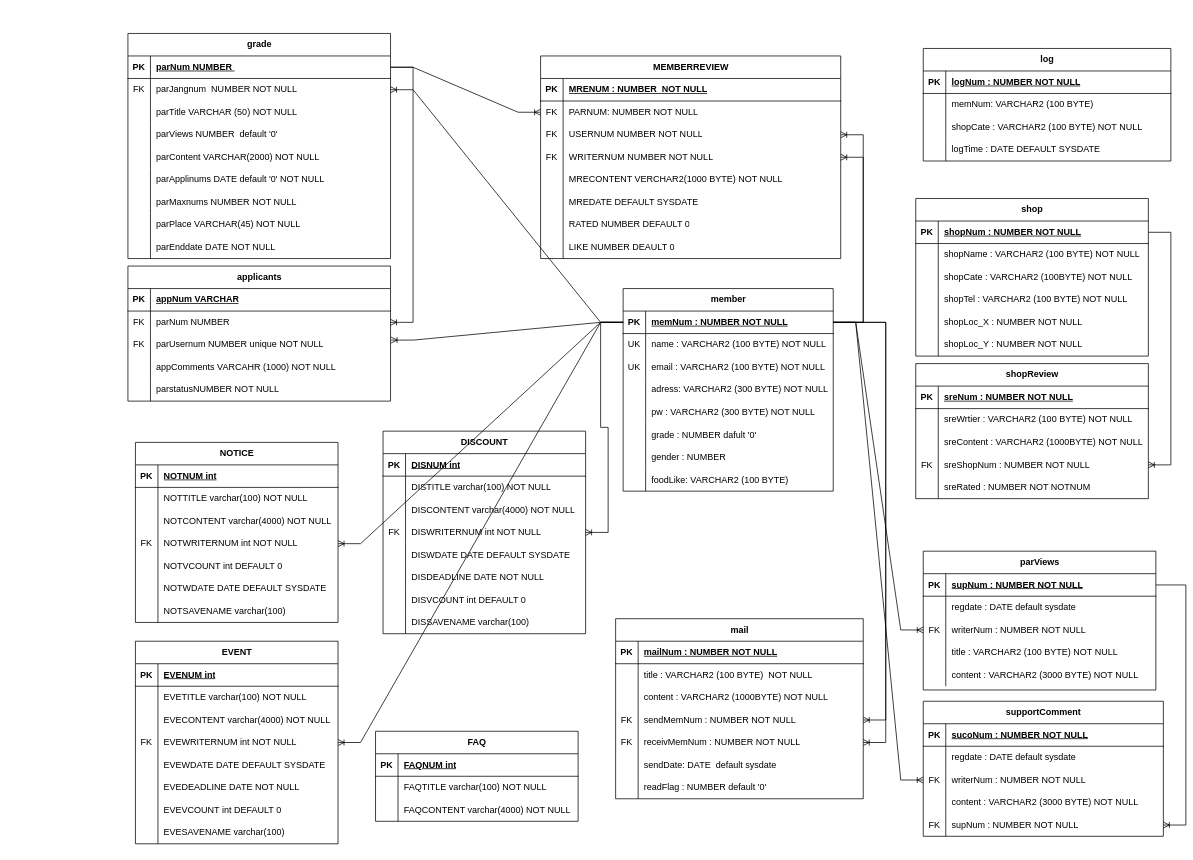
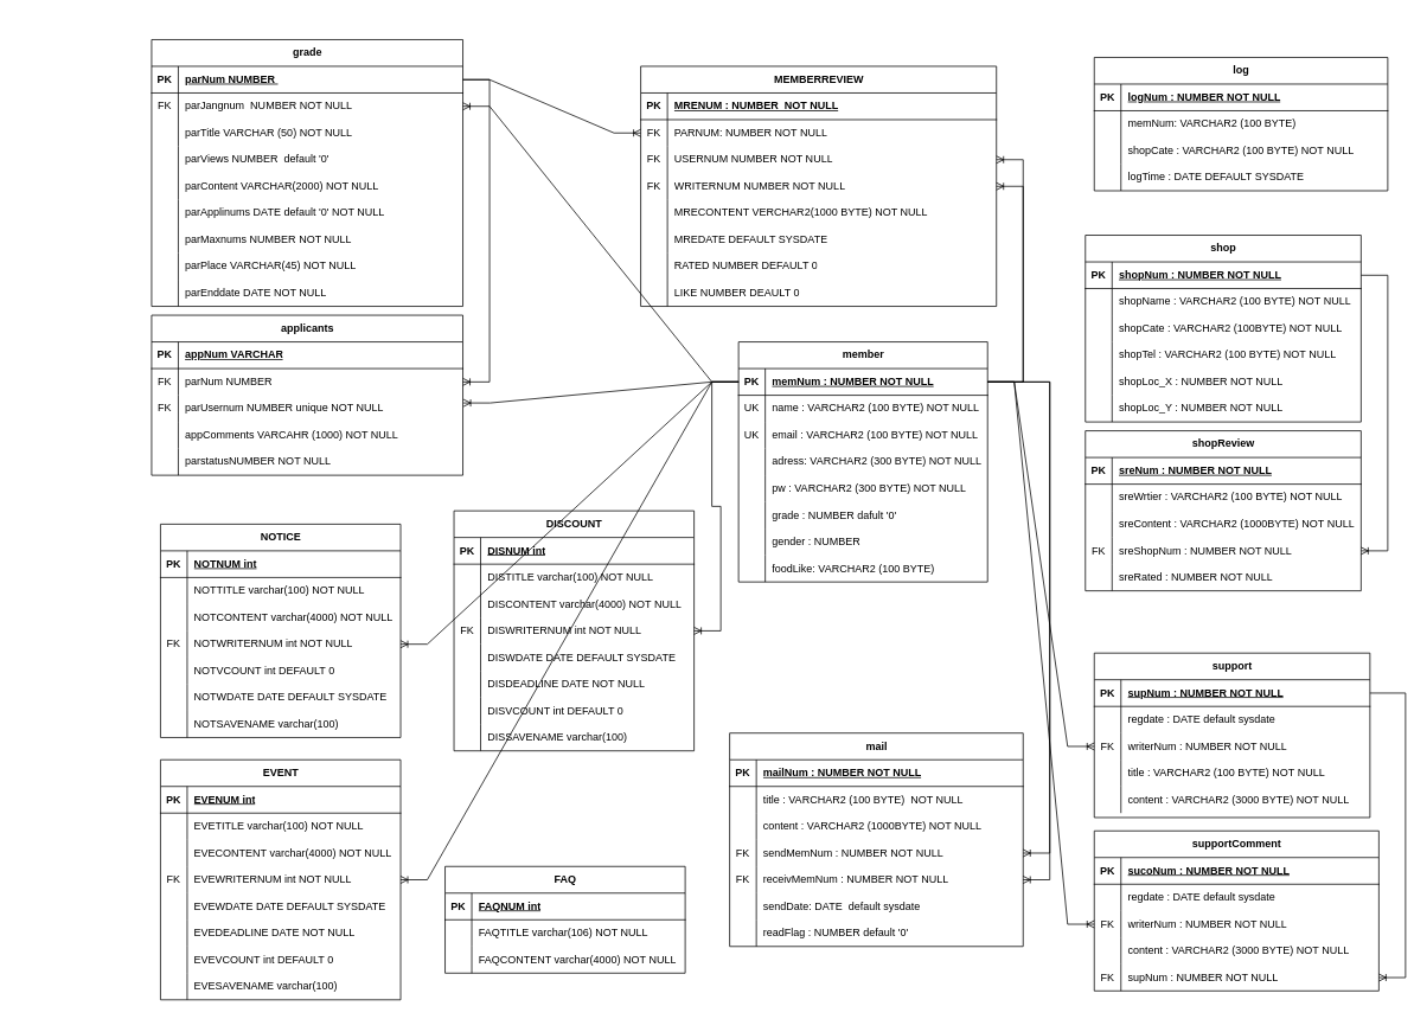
- <mxCell id="154" value="sreRated : NUMBER&amp;nbsp;NOT NOTNUM" style="shape=partialRectangle;connectable=0;fillColor=none;top=0;left=0;bottom=0;right=0;align=left;spacingLeft=6;overflow=hidden;whiteSpace=wrap;html=1;" parent="152" vertex="1"><mxGeometry x="30" width="280" height="30" as="geometry"><mxRectangle width="280" height="30" as="alternateBounds" /></mxGeometry></mxCell>
+ <mxCell id="154" value="sreRated : NUMBER&amp;nbsp;NOT NULL" style="shape=partialRectangle;connectable=0;fillColor=none;top=0;left=0;bottom=0;right=0;align=left;spacingLeft=6;overflow=hidden;whiteSpace=wrap;html=1;" parent="152" vertex="1"><mxGeometry x="30" width="280" height="30" as="geometry"><mxRectangle width="280" height="30" as="alternateBounds" /></mxGeometry></mxCell>
- <mxCell id="103" value="parViews" style="shape=table;startSize=30;container=1;collapsible=1;childLayout=tableLayout;fixedRows=1;rowLines=0;fontStyle=1;align=center;resizeLast=1;html=1;" parent="1" vertex="1"><mxGeometry x="1230" y="734" width="310" height="185" as="geometry" /></mxCell>
+ <mxCell id="103" value="support" style="shape=table;startSize=30;container=1;collapsible=1;childLayout=tableLayout;fixedRows=1;rowLines=0;fontStyle=1;align=center;resizeLast=1;html=1;" parent="1" vertex="1"><mxGeometry x="1230" y="734" width="310" height="185" as="geometry" /></mxCell>
- <mxCell id="81" value="FAQTITLE varchar(100) NOT NULL" style="shape=partialRectangle;connectable=0;fillColor=none;top=0;left=0;bottom=0;right=0;align=left;spacingLeft=6;overflow=hidden;whiteSpace=wrap;html=1;" parent="79" vertex="1"><mxGeometry x="30" width="240" height="30" as="geometry"><mxRectangle width="240" height="30" as="alternateBounds" /></mxGeometry></mxCell>
+ <mxCell id="81" value="FAQTITLE varchar(106) NOT NULL" style="shape=partialRectangle;connectable=0;fillColor=none;top=0;left=0;bottom=0;right=0;align=left;spacingLeft=6;overflow=hidden;whiteSpace=wrap;html=1;" parent="79" vertex="1"><mxGeometry x="30" width="240" height="30" as="geometry"><mxRectangle width="240" height="30" as="alternateBounds" /></mxGeometry></mxCell>
